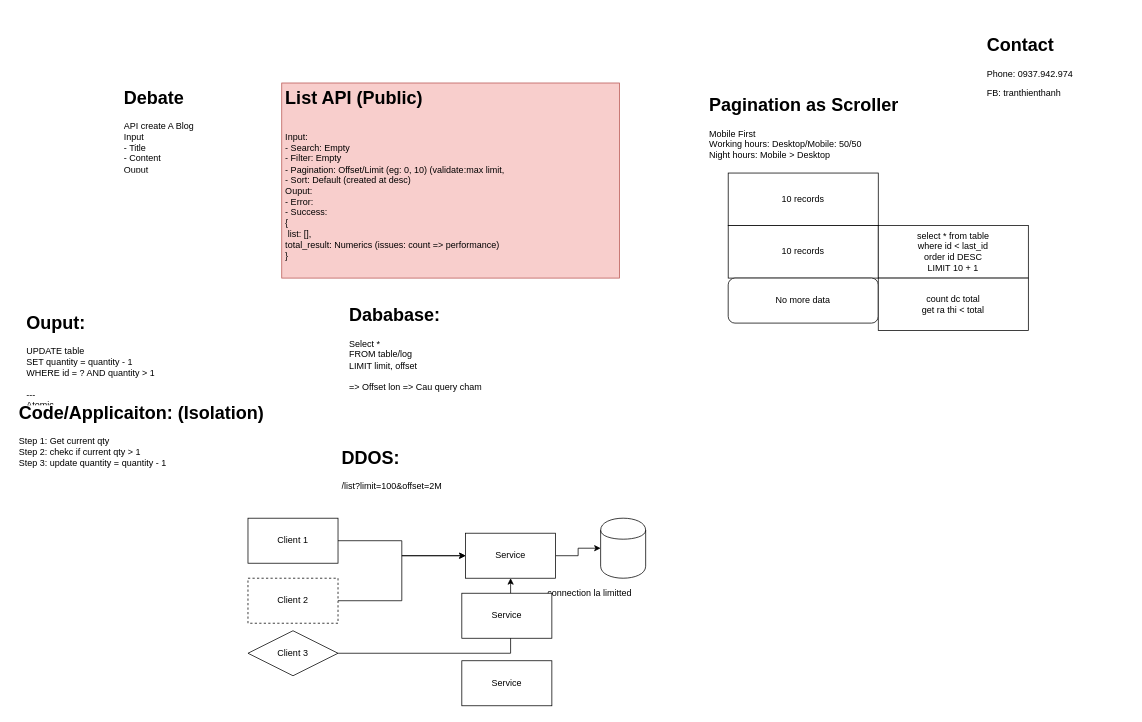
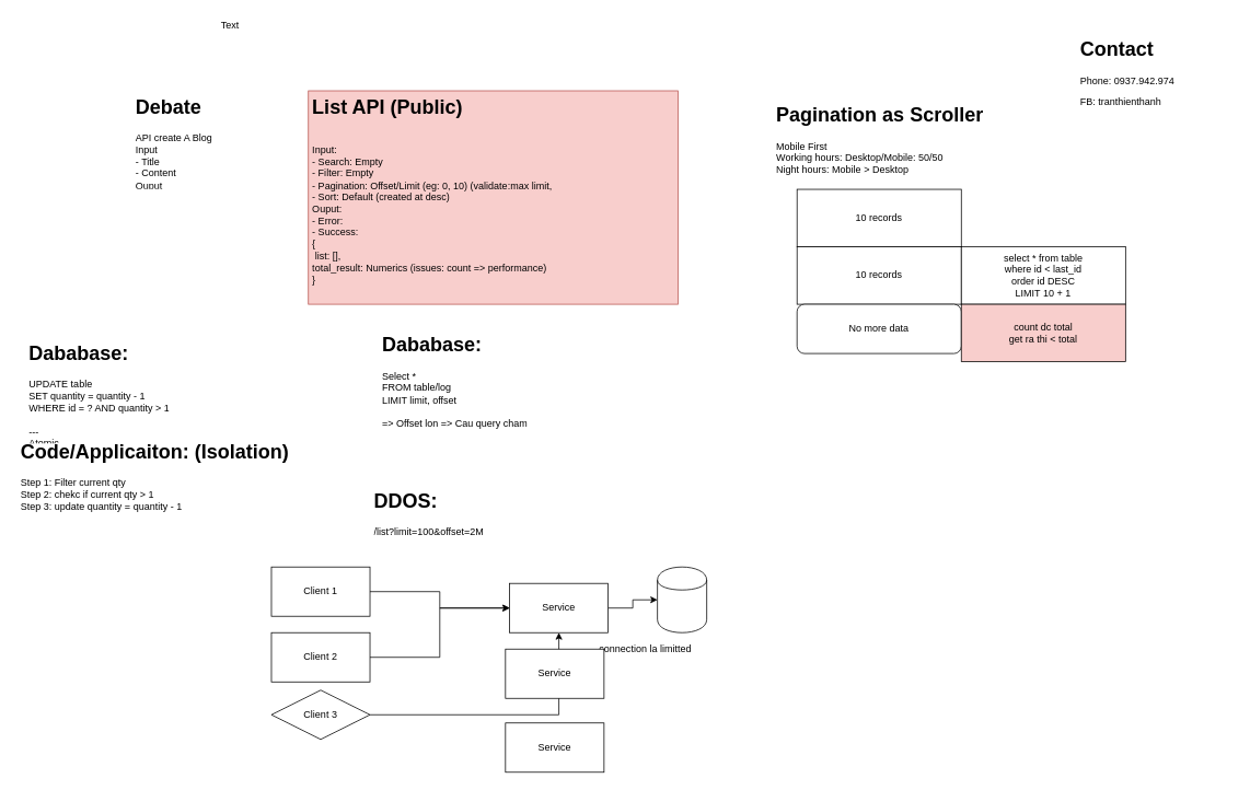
+ <mxCell id="2" value="Text" style="text;html=1;strokeColor=none;fillColor=none;align=center;verticalAlign=middle;whiteSpace=wrap;rounded=0;" parent="1" vertex="1"><mxGeometry x="260" y="20" width="40" height="20" as="geometry" /></mxCell>
- <mxCell id="26" value="count dc total&lt;br&gt;get ra thi &amp;lt; total" style="rounded=0;whiteSpace=wrap;html=1;" parent="1" vertex="1"><mxGeometry x="1170" y="370" width="200" height="70" as="geometry" /></mxCell>
+ <mxCell id="26" value="count dc total&lt;br&gt;get ra thi &amp;lt; total" style="rounded=0;whiteSpace=wrap;html=1;fillColor=#f8cecc;" parent="1" vertex="1"><mxGeometry x="1170" y="370" width="200" height="70" as="geometry" /></mxCell>
- <mxCell id="19" value="&lt;h1&gt;Ouput:&lt;/h1&gt;&lt;div&gt;UPDATE table&lt;/div&gt;&lt;div&gt;SET quantity = quantity - 1&lt;/div&gt;&lt;div&gt;WHERE id = ? AND quantity &amp;gt; 1&lt;/div&gt;&lt;div&gt;&lt;br&gt;&lt;/div&gt;&lt;div&gt;---&lt;/div&gt;&lt;div&gt;Atomic&lt;/div&gt;" style="text;html=1;strokeColor=none;fillColor=none;spacing=5;spacingTop=-20;whiteSpace=wrap;overflow=hidden;rounded=0;" parent="1" vertex="1"><mxGeometry x="30" y="410" width="430" height="130" as="geometry" /></mxCell>
+ <mxCell id="19" value="&lt;h1&gt;Dababase:&lt;/h1&gt;&lt;div&gt;UPDATE table&lt;/div&gt;&lt;div&gt;SET quantity = quantity - 1&lt;/div&gt;&lt;div&gt;WHERE id = ? AND quantity &amp;gt; 1&lt;/div&gt;&lt;div&gt;&lt;br&gt;&lt;/div&gt;&lt;div&gt;---&lt;/div&gt;&lt;div&gt;Atomic&lt;/div&gt;" style="text;html=1;strokeColor=none;fillColor=none;spacing=5;spacingTop=-20;whiteSpace=wrap;overflow=hidden;rounded=0;" parent="1" vertex="1"><mxGeometry x="30" y="410" width="430" height="130" as="geometry" /></mxCell>
- <mxCell id="20" value="&lt;h1&gt;Code/Applicaiton: (Isolation)&lt;/h1&gt;&lt;div&gt;Step 1: Get current qty&lt;/div&gt;&lt;div&gt;Step 2: chekc if current qty &amp;gt; 1&lt;/div&gt;&lt;div&gt;Step 3: update quantity = quantity - 1&lt;/div&gt;" style="text;html=1;strokeColor=none;fillColor=none;spacing=5;spacingTop=-20;whiteSpace=wrap;overflow=hidden;rounded=0;" parent="1" vertex="1"><mxGeometry x="20" y="530" width="430" height="130" as="geometry" /></mxCell>
+ <mxCell id="20" value="&lt;h1&gt;Code/Applicaiton: (Isolation)&lt;/h1&gt;&lt;div&gt;Step 1: Filter current qty&lt;/div&gt;&lt;div&gt;Step 2: chekc if current qty &amp;gt; 1&lt;/div&gt;&lt;div&gt;Step 3: update quantity = quantity - 1&lt;/div&gt;" style="text;html=1;strokeColor=none;fillColor=none;spacing=5;spacingTop=-20;whiteSpace=wrap;overflow=hidden;rounded=0;" parent="1" vertex="1"><mxGeometry x="20" y="530" width="430" height="130" as="geometry" /></mxCell>
- <mxCell id="14" value="Client 2" style="rounded=0;whiteSpace=wrap;html=1;dashed=1;" parent="1" vertex="1"><mxGeometry x="330" y="770" width="120" height="60" as="geometry" /></mxCell>
+ <mxCell id="14" value="Client 2" style="rounded=0;whiteSpace=wrap;html=1;" parent="1" vertex="1"><mxGeometry x="330" y="770" width="120" height="60" as="geometry" /></mxCell>
